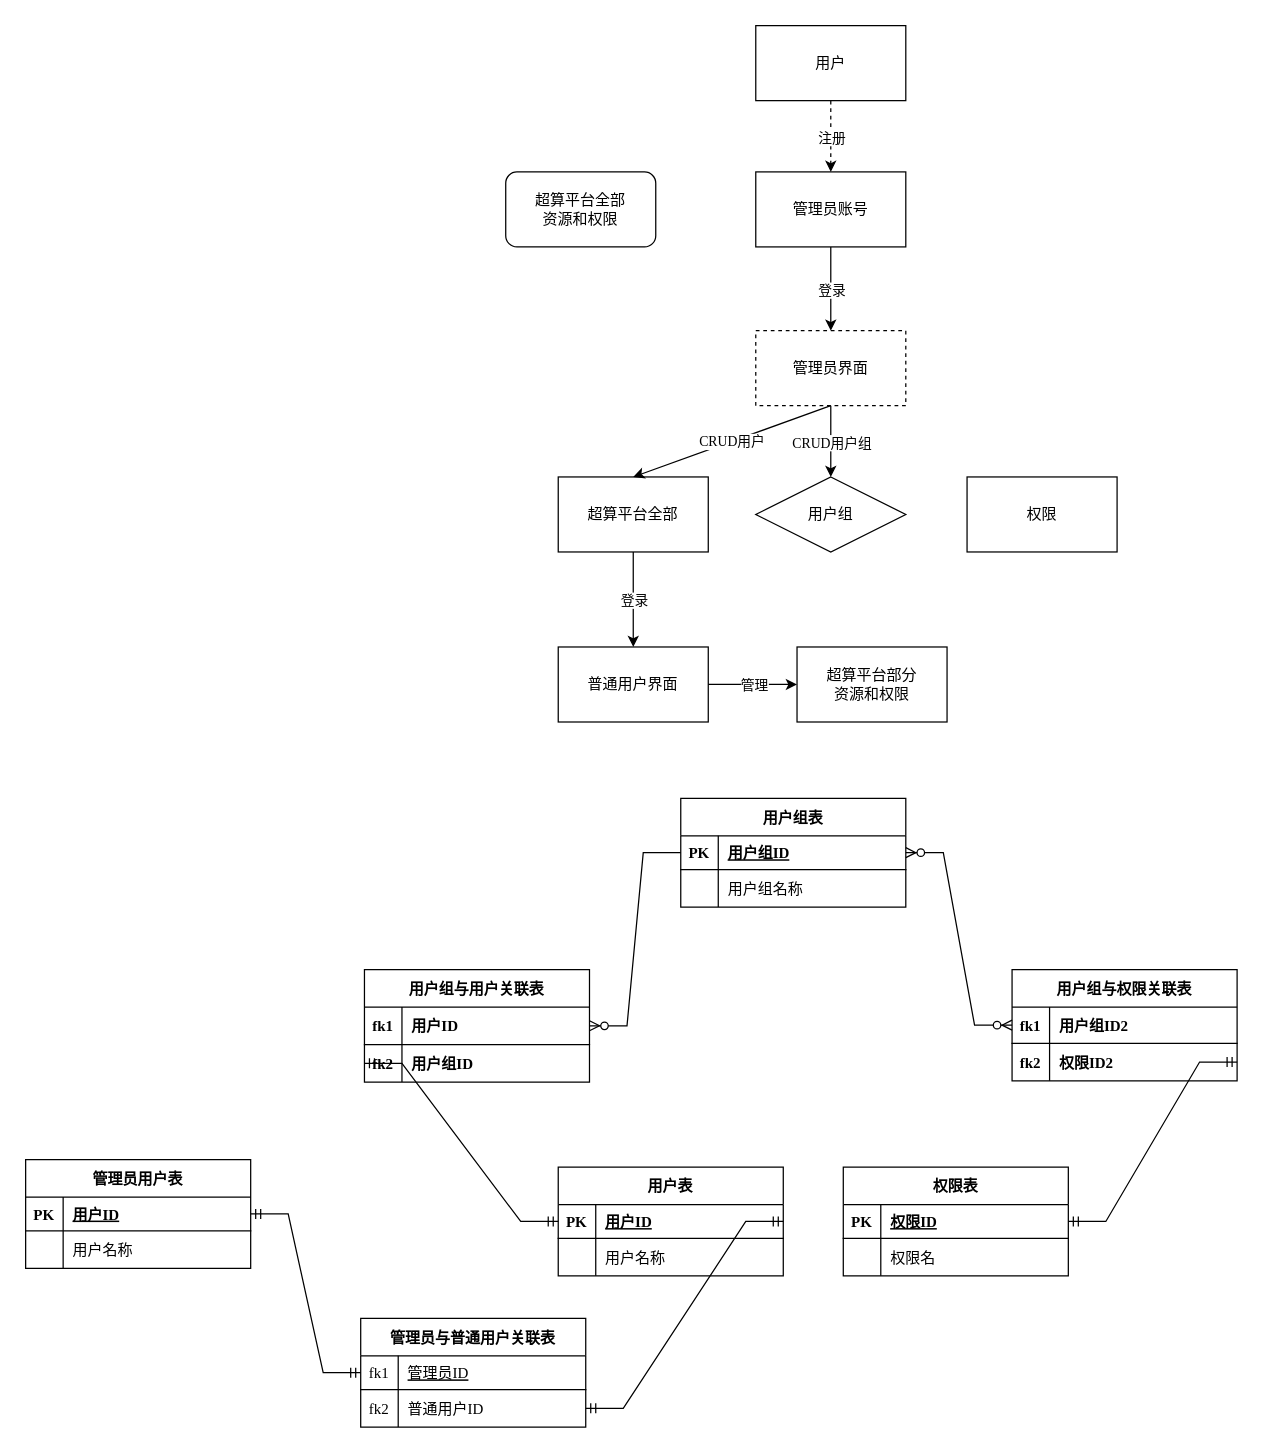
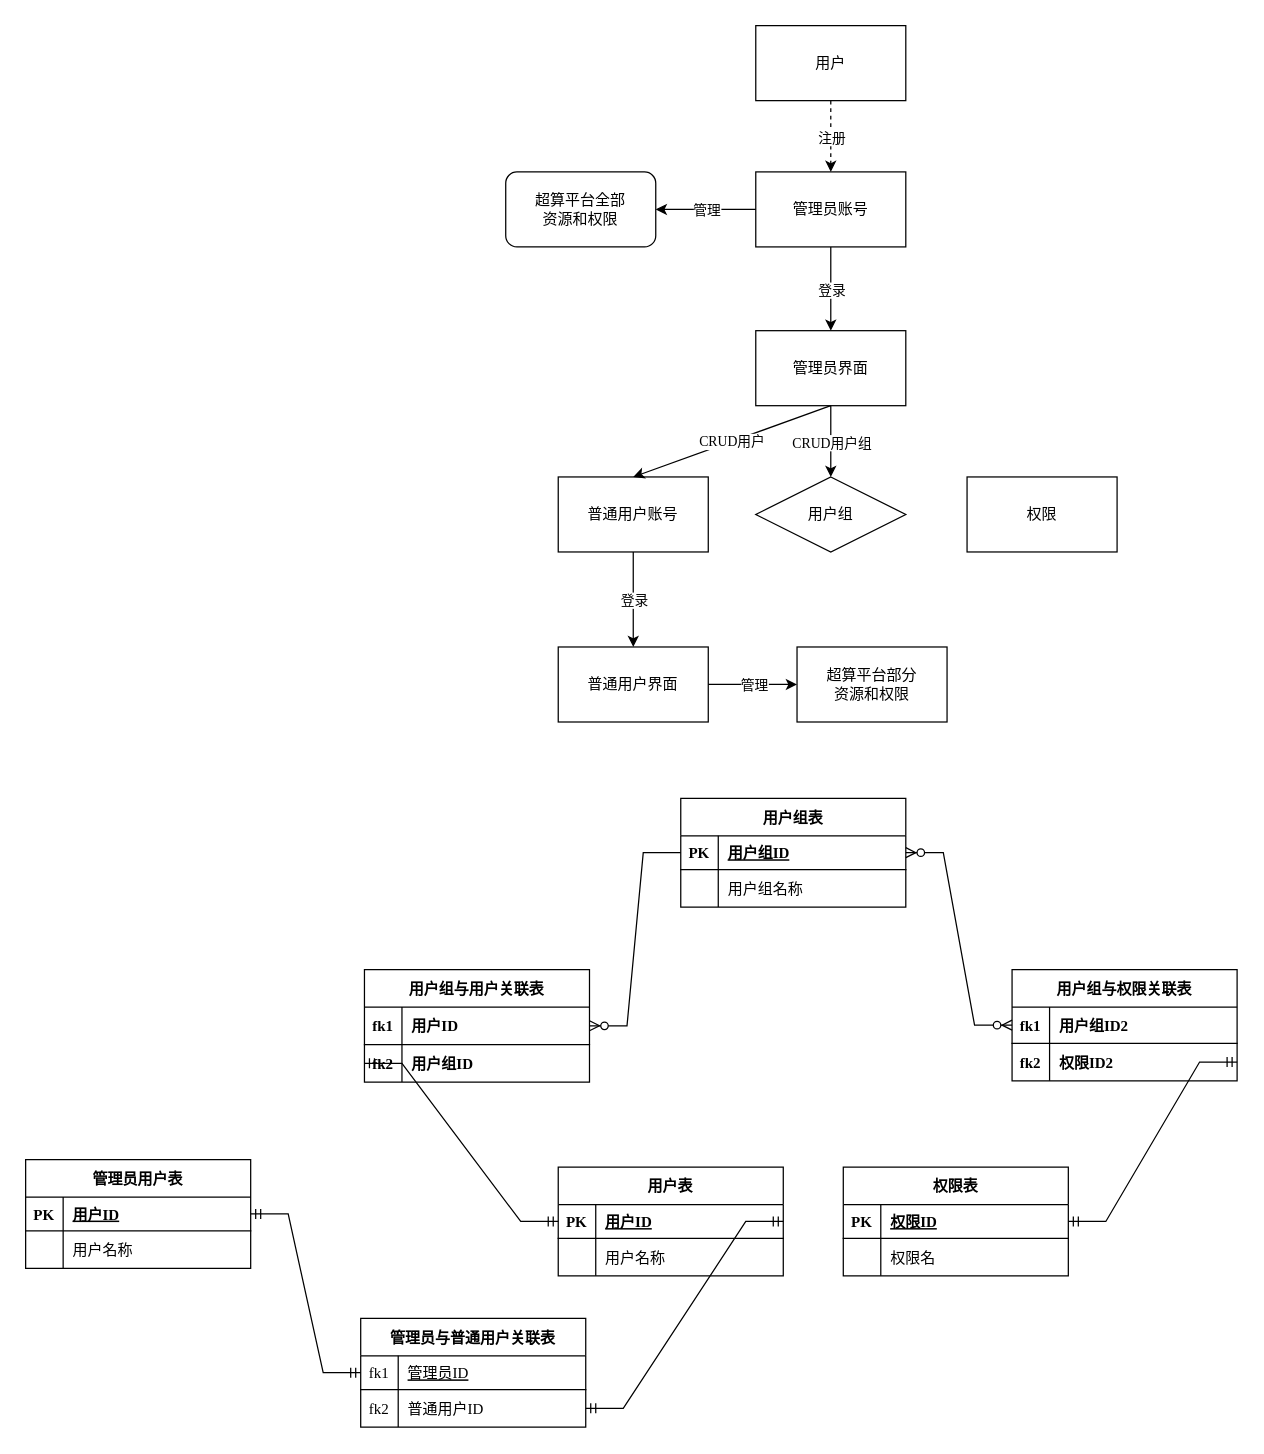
+ <mxCell id="35" value="" style="endArrow=classic;html=1;rounded=0;exitX=0;exitY=0.5;exitDx=0;exitDy=0;entryX=1;entryY=0.5;entryDx=0;entryDy=0;fontFamily=Times New Roman;" parent="1" source="20" target="24" edge="1"><mxGeometry relative="1" as="geometry"><mxPoint x="275" y="237" as="sourcePoint" /><mxPoint x="375" y="237" as="targetPoint" /></mxGeometry></mxCell>
+ <mxCell id="36" value="管理" style="edgeLabel;resizable=0;html=1;align=center;verticalAlign=middle;fontFamily=Times New Roman;" parent="35" connectable="0" vertex="1"><mxGeometry relative="1" as="geometry" /></mxCell>
- <mxCell id="23" value="管理员界面" style="rounded=0;whiteSpace=wrap;html=1;fontFamily=Times New Roman;dashed=1;" parent="1" vertex="1"><mxGeometry x="604" y="264" width="120" height="60" as="geometry" /></mxCell>
+ <mxCell id="23" value="管理员界面" style="rounded=0;whiteSpace=wrap;html=1;fontFamily=Times New Roman;" parent="1" vertex="1"><mxGeometry x="604" y="264" width="120" height="60" as="geometry" /></mxCell>
- <mxCell id="25" value="超算平台全部" style="rounded=0;whiteSpace=wrap;html=1;fontFamily=Times New Roman;" parent="1" vertex="1"><mxGeometry x="446" y="381" width="120" height="60" as="geometry" /></mxCell>
+ <mxCell id="25" value="普通用户账号" style="rounded=0;whiteSpace=wrap;html=1;fontFamily=Times New Roman;" parent="1" vertex="1"><mxGeometry x="446" y="381" width="120" height="60" as="geometry" /></mxCell>
